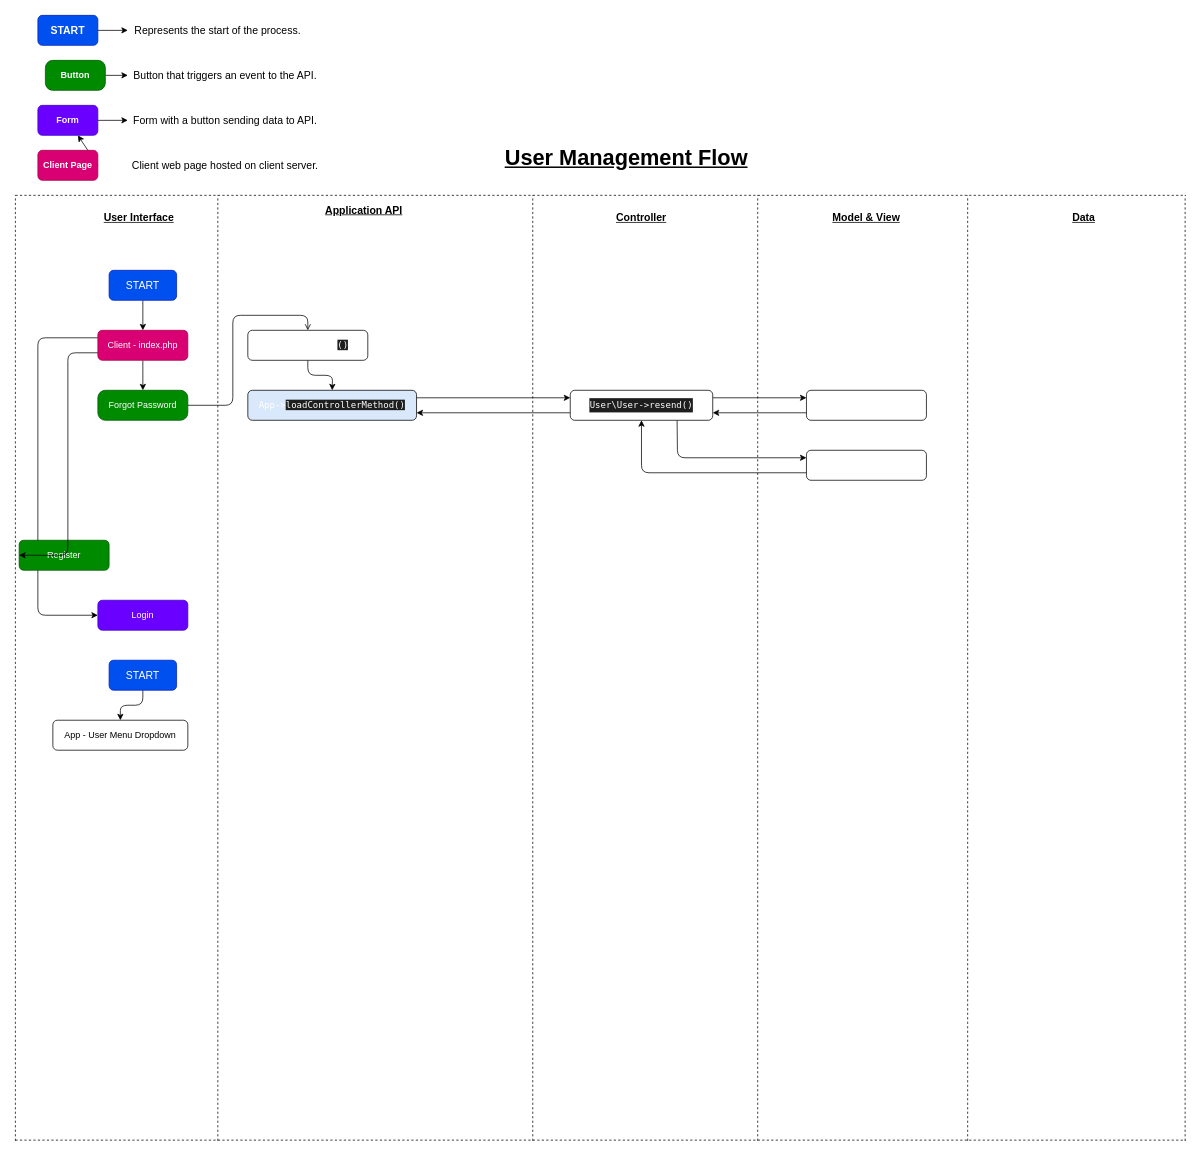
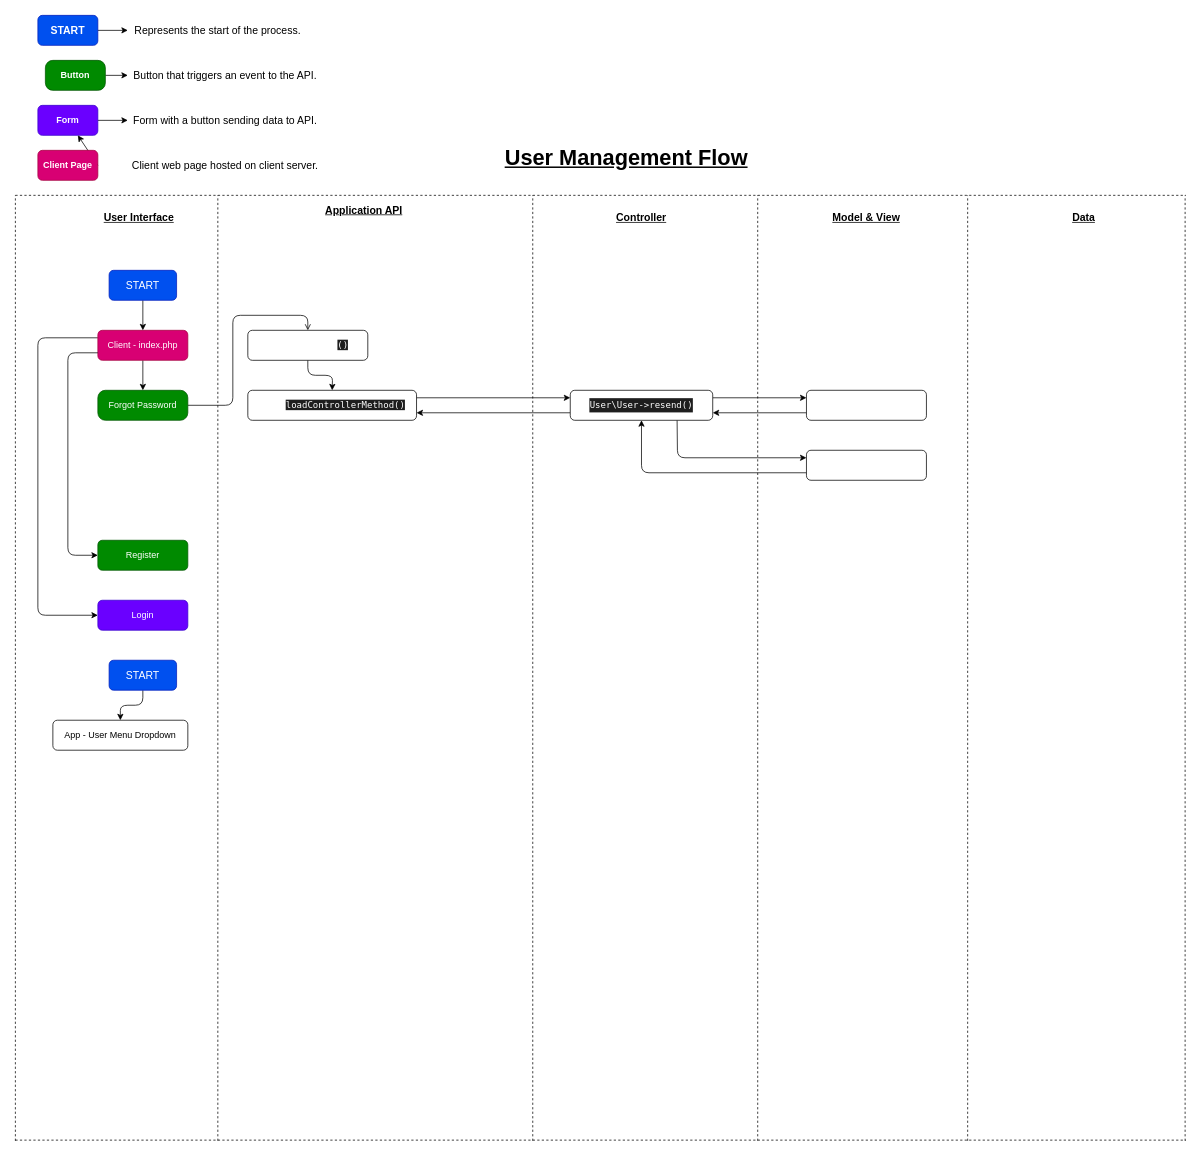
- <mxCell id="52" value="&lt;font style=&quot;font-size: 12px&quot; color=&quot;#ffffff&quot;&gt;&lt;span style=&quot;font-family: &amp;#34;droid sans mono&amp;#34; , monospace , monospace , &amp;#34;droid sans fallback&amp;#34;&quot;&gt;App-&amp;gt;&lt;/span&gt;&lt;span style=&quot;background-color: rgb(30 , 30 , 30) ; font-family: &amp;#34;droid sans mono&amp;#34; , monospace , monospace , &amp;#34;droid sans fallback&amp;#34;&quot;&gt;loadControllerMethod()&lt;/span&gt;&lt;/font&gt;" style="whiteSpace=wrap;html=1;rounded=1;fillColor=#dae8fc;" vertex="1" parent="1"><mxGeometry x="330" y="520" width="225" height="40" as="geometry" /></mxCell>
+ <mxCell id="52" value="&lt;font style=&quot;font-size: 12px&quot; color=&quot;#ffffff&quot;&gt;&lt;span style=&quot;font-family: &amp;#34;droid sans mono&amp;#34; , monospace , monospace , &amp;#34;droid sans fallback&amp;#34;&quot;&gt;App-&amp;gt;&lt;/span&gt;&lt;span style=&quot;background-color: rgb(30 , 30 , 30) ; font-family: &amp;#34;droid sans mono&amp;#34; , monospace , monospace , &amp;#34;droid sans fallback&amp;#34;&quot;&gt;loadControllerMethod()&lt;/span&gt;&lt;/font&gt;" style="whiteSpace=wrap;html=1;rounded=1;" vertex="1" parent="1"><mxGeometry x="330" y="520" width="225" height="40" as="geometry" /></mxCell>
- <mxCell id="6" value="Register" style="rounded=1;whiteSpace=wrap;html=1;fillColor=#008a00;strokeColor=#005700;fontColor=#ffffff;" parent="1" vertex="1"><mxGeometry x="25" y="720" width="120" height="40" as="geometry" /></mxCell>
+ <mxCell id="6" value="Register" style="rounded=1;whiteSpace=wrap;html=1;fillColor=#008a00;strokeColor=#005700;fontColor=#ffffff;" parent="1" vertex="1"><mxGeometry x="130" y="720" width="120" height="40" as="geometry" /></mxCell>
